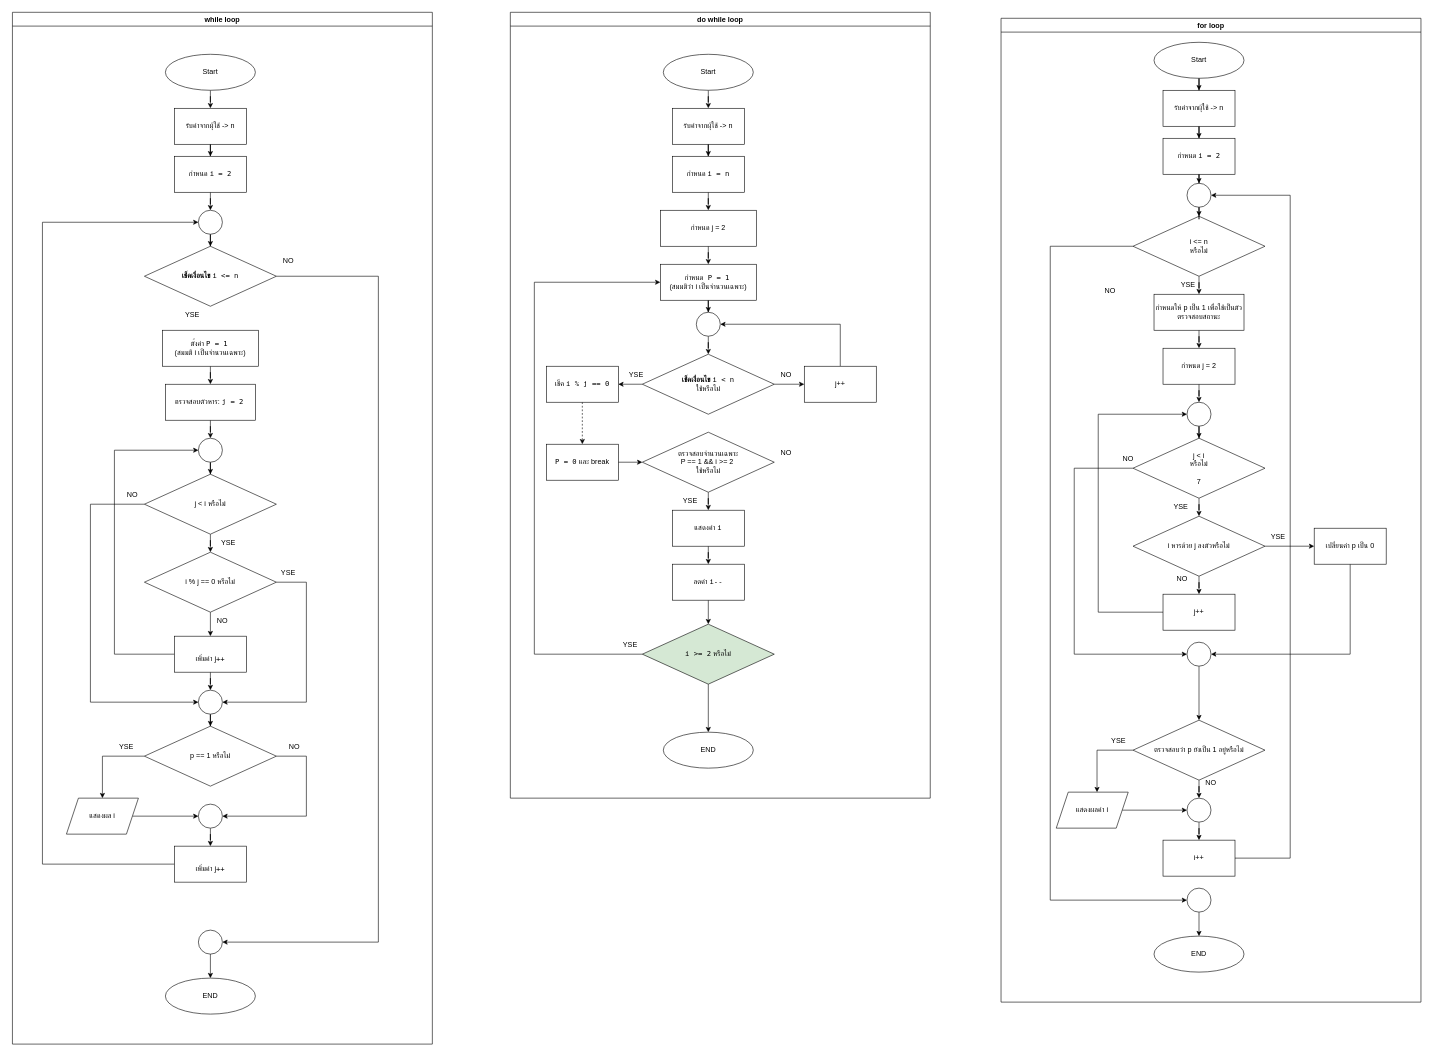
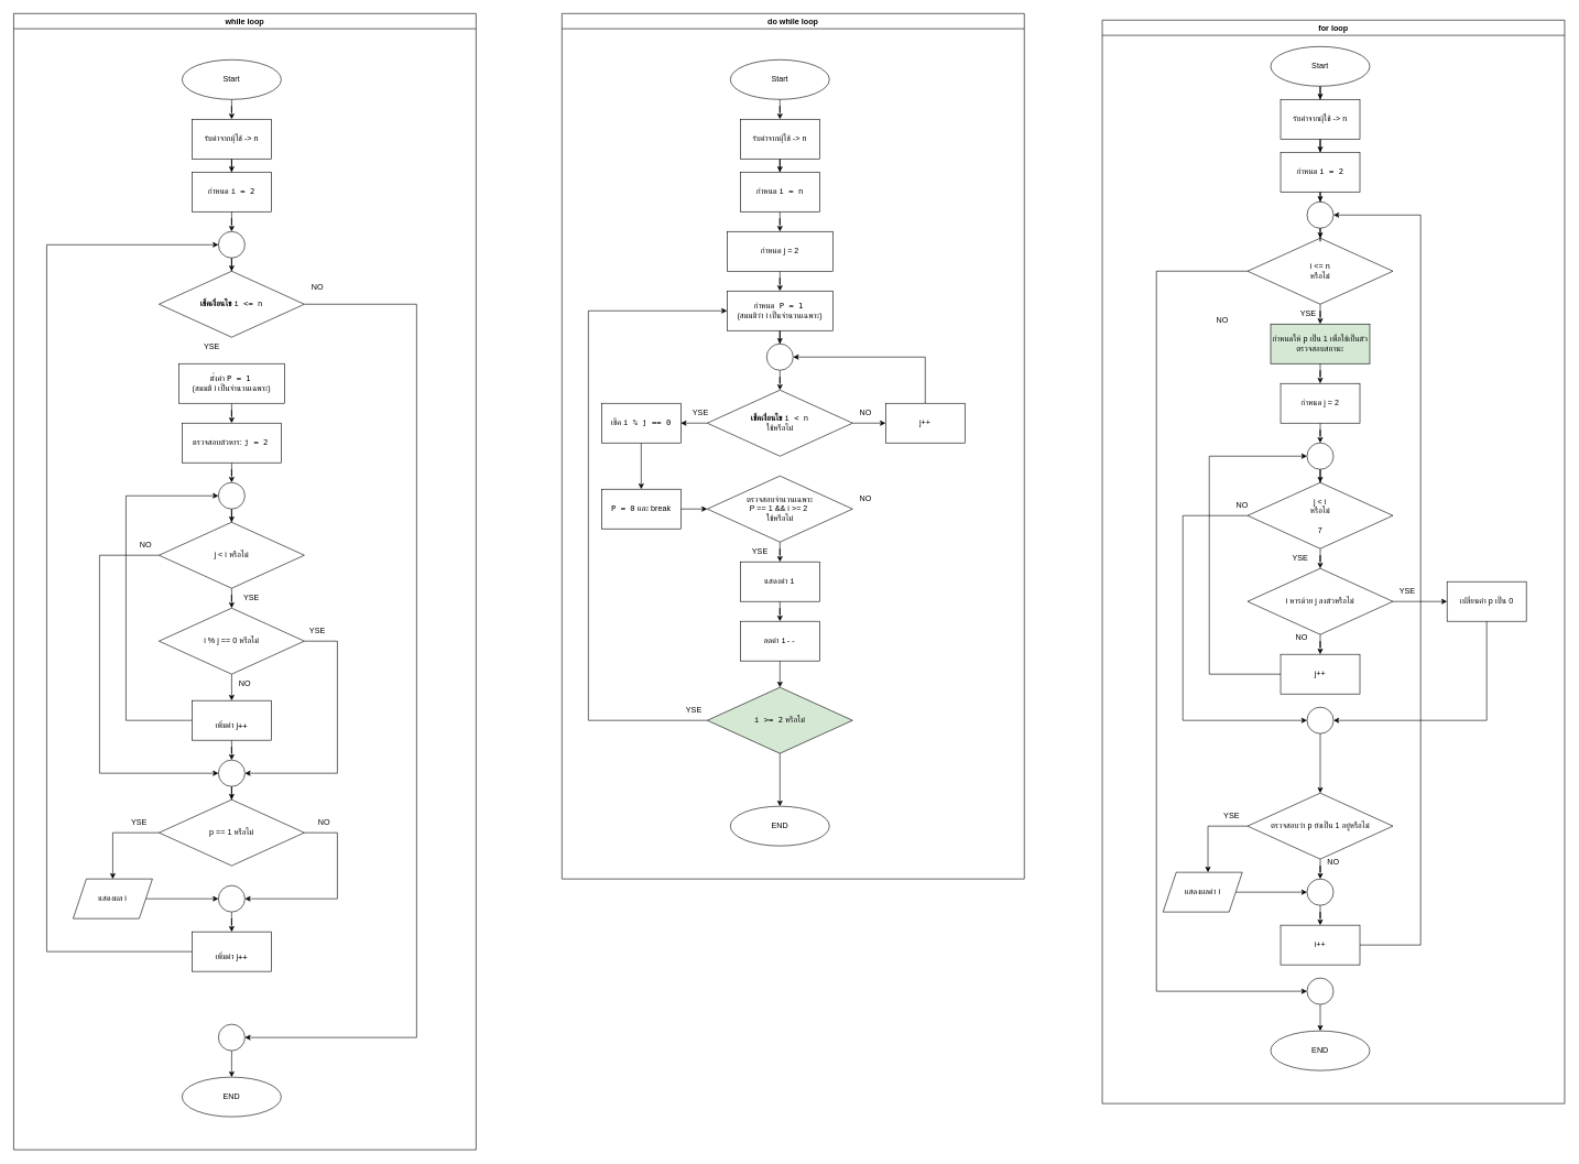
- <mxCell id="99" value="กำหนดให้ p เป็น 1 เพื่อใช้เป็นตัวตรวจสอบสถานะ" style="rounded=0;whiteSpace=wrap;html=1;" parent="87" vertex="1"><mxGeometry x="255" y="460" width="150" height="60" as="geometry" /></mxCell>
+ <mxCell id="99" value="กำหนดให้ p เป็น 1 เพื่อใช้เป็นตัวตรวจสอบสถานะ" style="rounded=0;whiteSpace=wrap;html=1;fillColor=#d5e8d4;" parent="87" vertex="1"><mxGeometry x="255" y="460" width="150" height="60" as="geometry" /></mxCell>
- <mxCell id="19" value="" style="edgeStyle=orthogonalEdgeStyle;rounded=0;orthogonalLoop=1;jettySize=auto;html=1;dashed=1;" parent="2" source="20" target="22" edge="1"><mxGeometry relative="1" as="geometry" /></mxCell>
+ <mxCell id="19" value="" style="edgeStyle=orthogonalEdgeStyle;rounded=0;orthogonalLoop=1;jettySize=auto;html=1;" parent="2" source="20" target="22" edge="1"><mxGeometry relative="1" as="geometry" /></mxCell>
